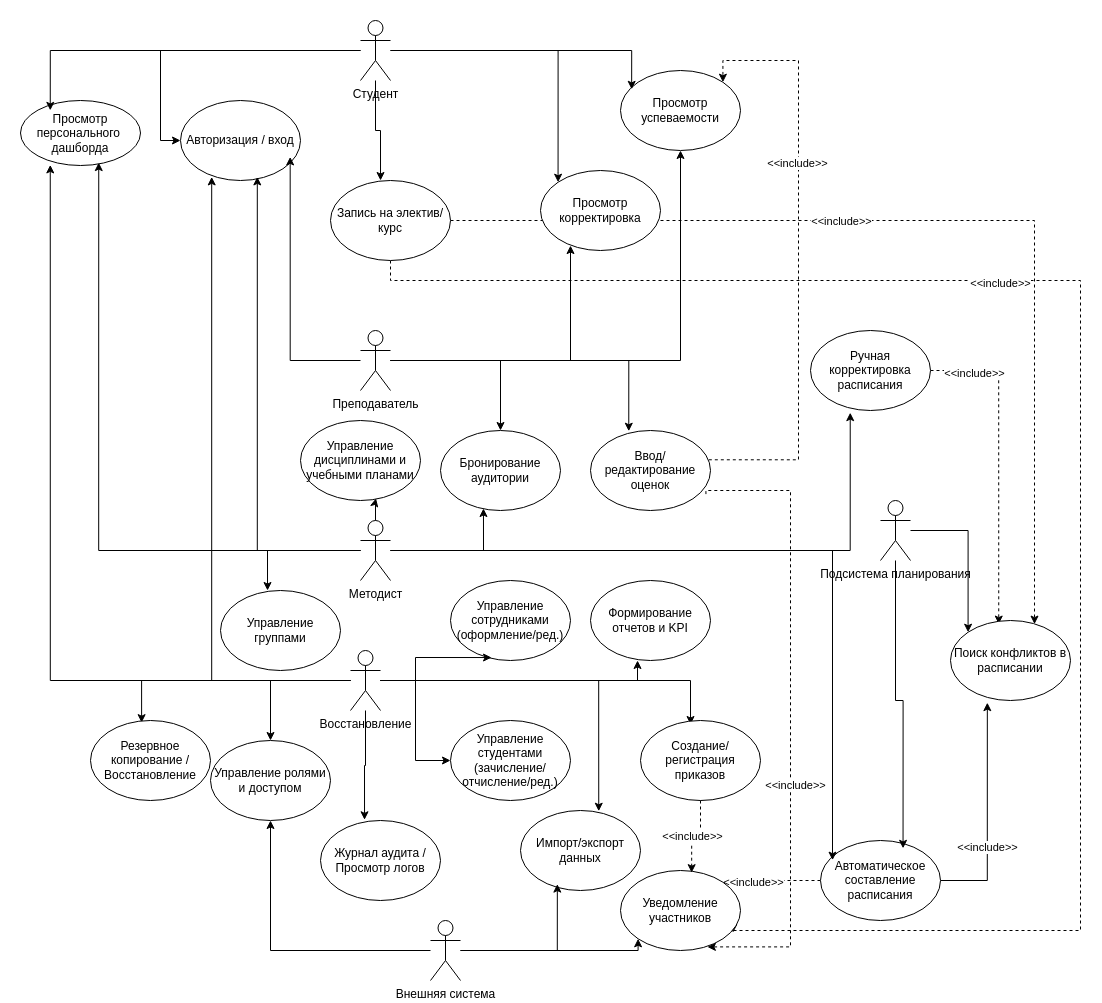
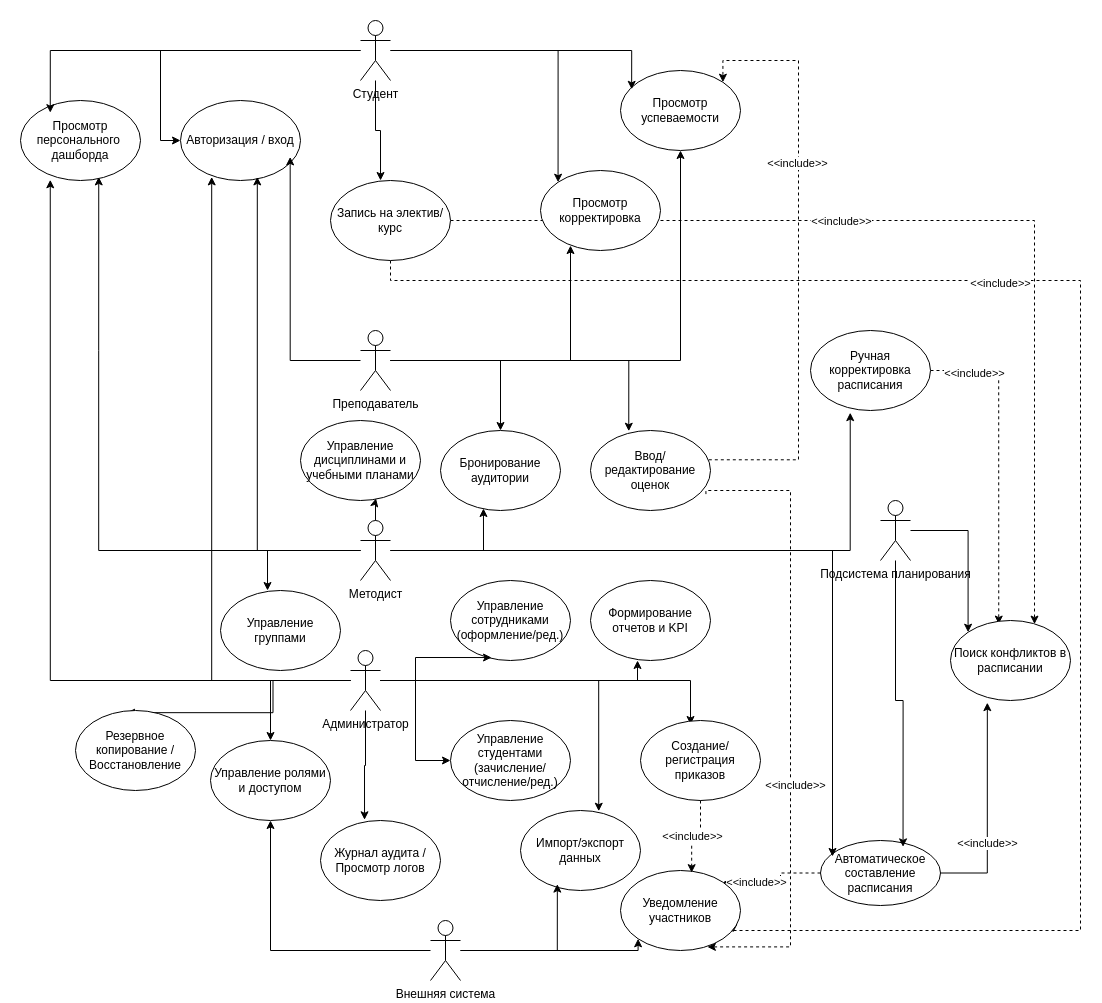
- <mxCell id="28" value="Просмотр персонального&amp;nbsp;&lt;div&gt;&lt;span style=&quot;background-color: transparent; color: light-dark(rgb(0, 0, 0), rgb(255, 255, 255));&quot;&gt;дашборда&lt;/span&gt;&lt;/div&gt;" style="ellipse;whiteSpace=wrap;html=1;" vertex="1" parent="1"><mxGeometry x="20" y="100" width="120" height="65" as="geometry" /></mxCell>
+ <mxCell id="28" value="Просмотр персонального&amp;nbsp;&lt;div&gt;&lt;span style=&quot;background-color: transparent; color: light-dark(rgb(0, 0, 0), rgb(255, 255, 255));&quot;&gt;дашборда&lt;/span&gt;&lt;/div&gt;" style="ellipse;whiteSpace=wrap;html=1;" vertex="1" parent="1"><mxGeometry x="20" y="100" width="120" height="80" as="geometry" /></mxCell>
- <mxCell id="14" value="Восстановление" style="shape=umlActor;verticalLabelPosition=bottom;verticalAlign=top;html=1;outlineConnect=0;" vertex="1" parent="1"><mxGeometry x="350" y="650" width="30" height="60" as="geometry" /></mxCell>
+ <mxCell id="14" value="Администратор" style="shape=umlActor;verticalLabelPosition=bottom;verticalAlign=top;html=1;outlineConnect=0;" vertex="1" parent="1"><mxGeometry x="350" y="650" width="30" height="60" as="geometry" /></mxCell>
- <mxCell id="36" value="Резервное копирование / Восстановление" style="ellipse;whiteSpace=wrap;html=1;" vertex="1" parent="1"><mxGeometry x="90" y="720" width="120" height="80" as="geometry" /></mxCell>
+ <mxCell id="36" value="Резервное копирование / Восстановление" style="ellipse;whiteSpace=wrap;html=1;" vertex="1" parent="1"><mxGeometry x="75" y="710" width="120" height="80" as="geometry" /></mxCell>
- <mxCell id="43" value="Автоматическое составление расписания" style="ellipse;whiteSpace=wrap;html=1;" vertex="1" parent="1"><mxGeometry x="820" y="840" width="120" height="80" as="geometry" /></mxCell>
+ <mxCell id="43" value="Автоматическое составление расписания" style="ellipse;whiteSpace=wrap;html=1;" vertex="1" parent="1"><mxGeometry x="820" y="840" width="120" height="65" as="geometry" /></mxCell>
